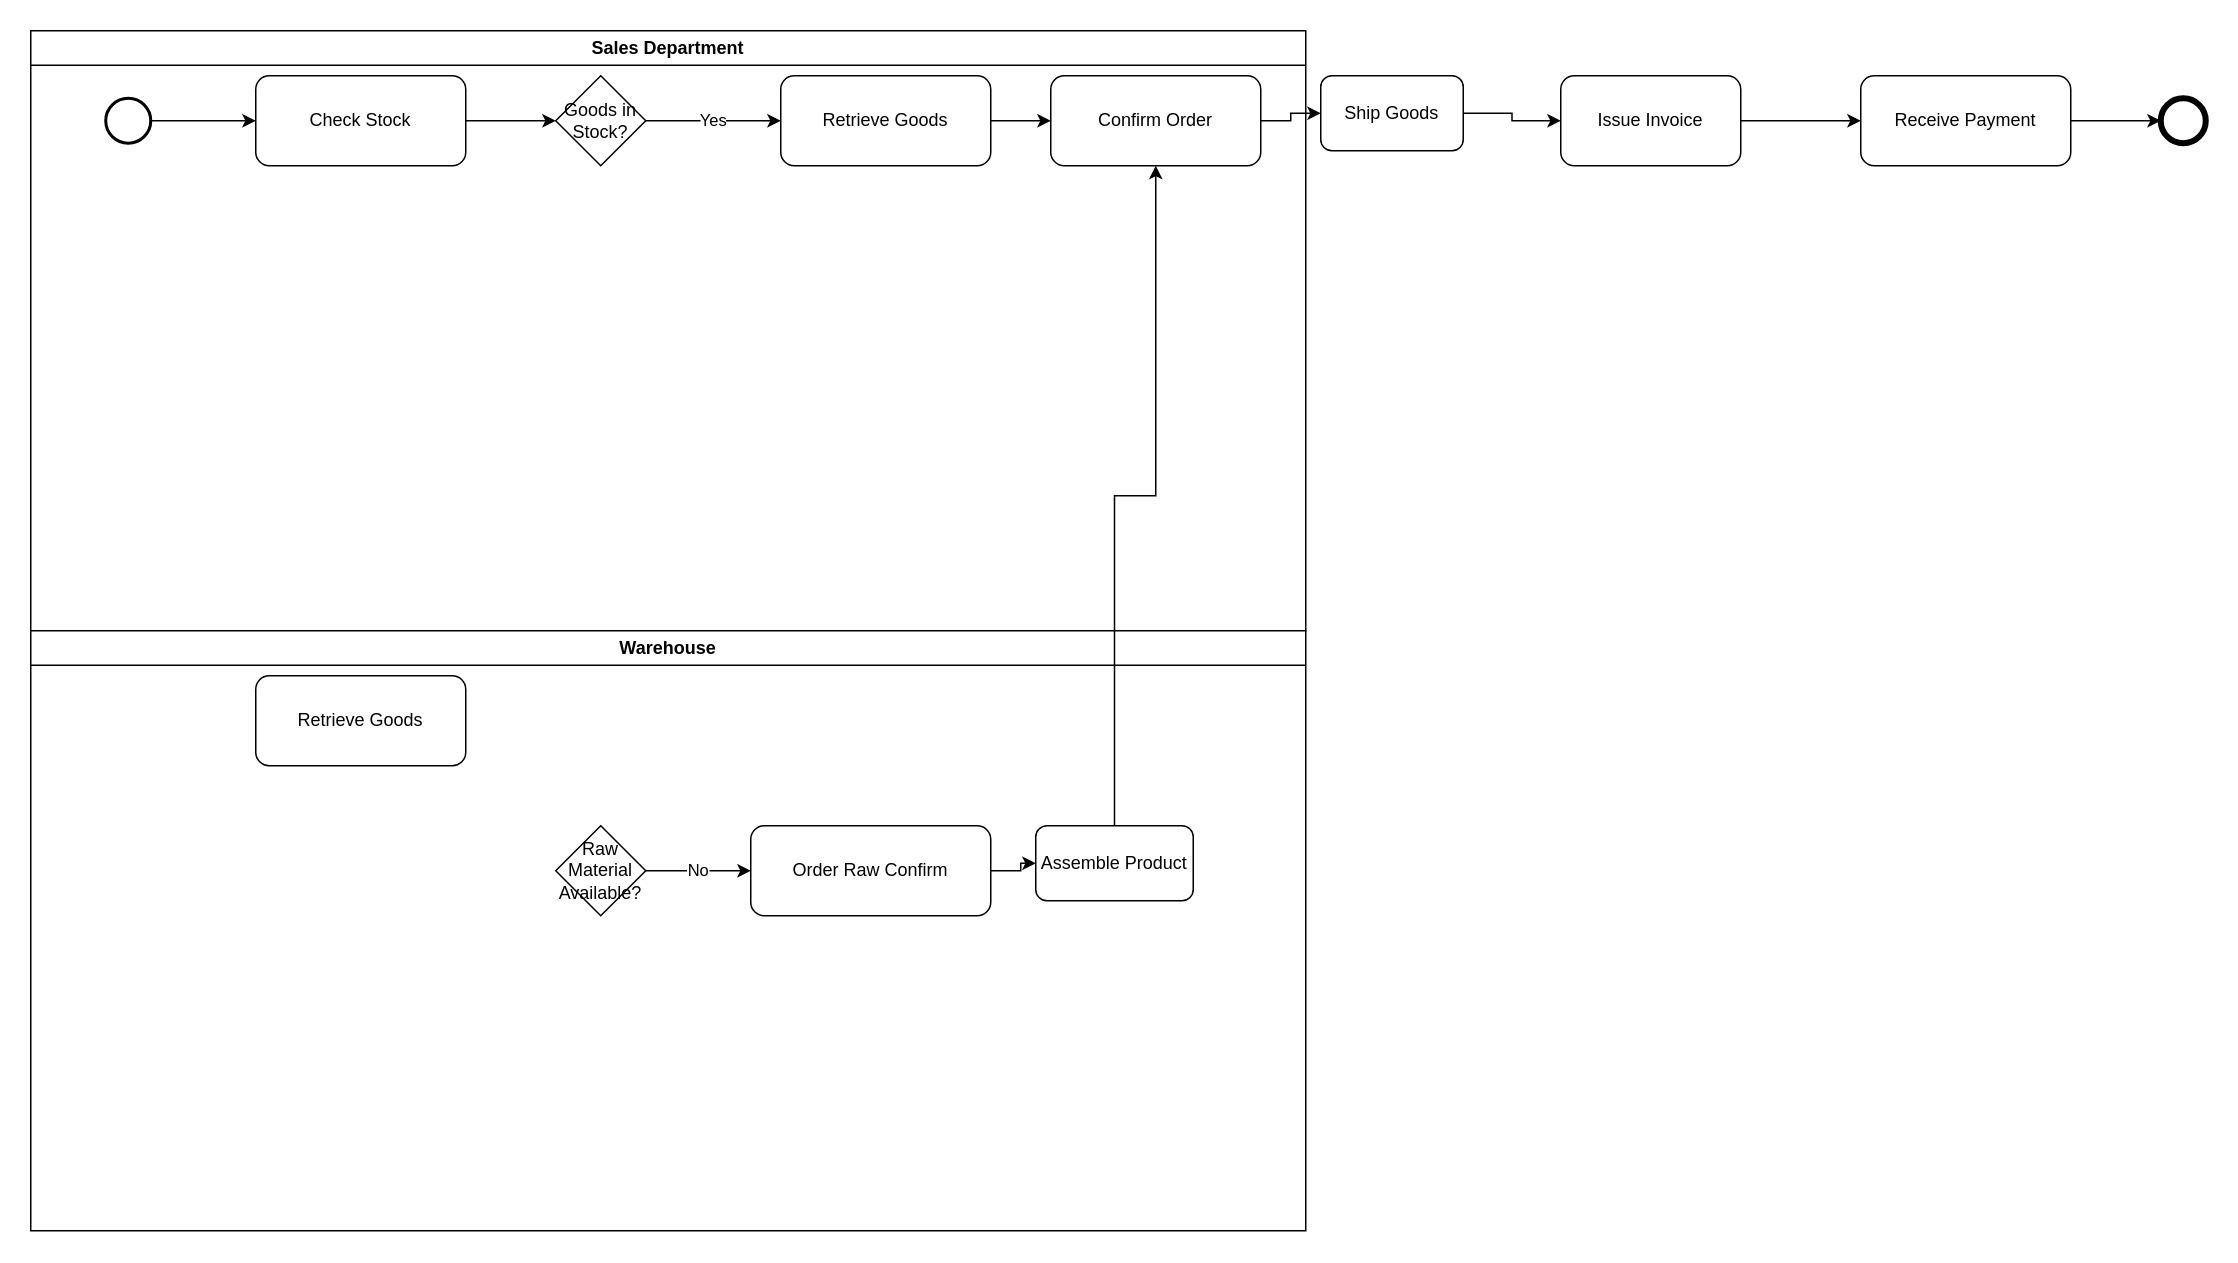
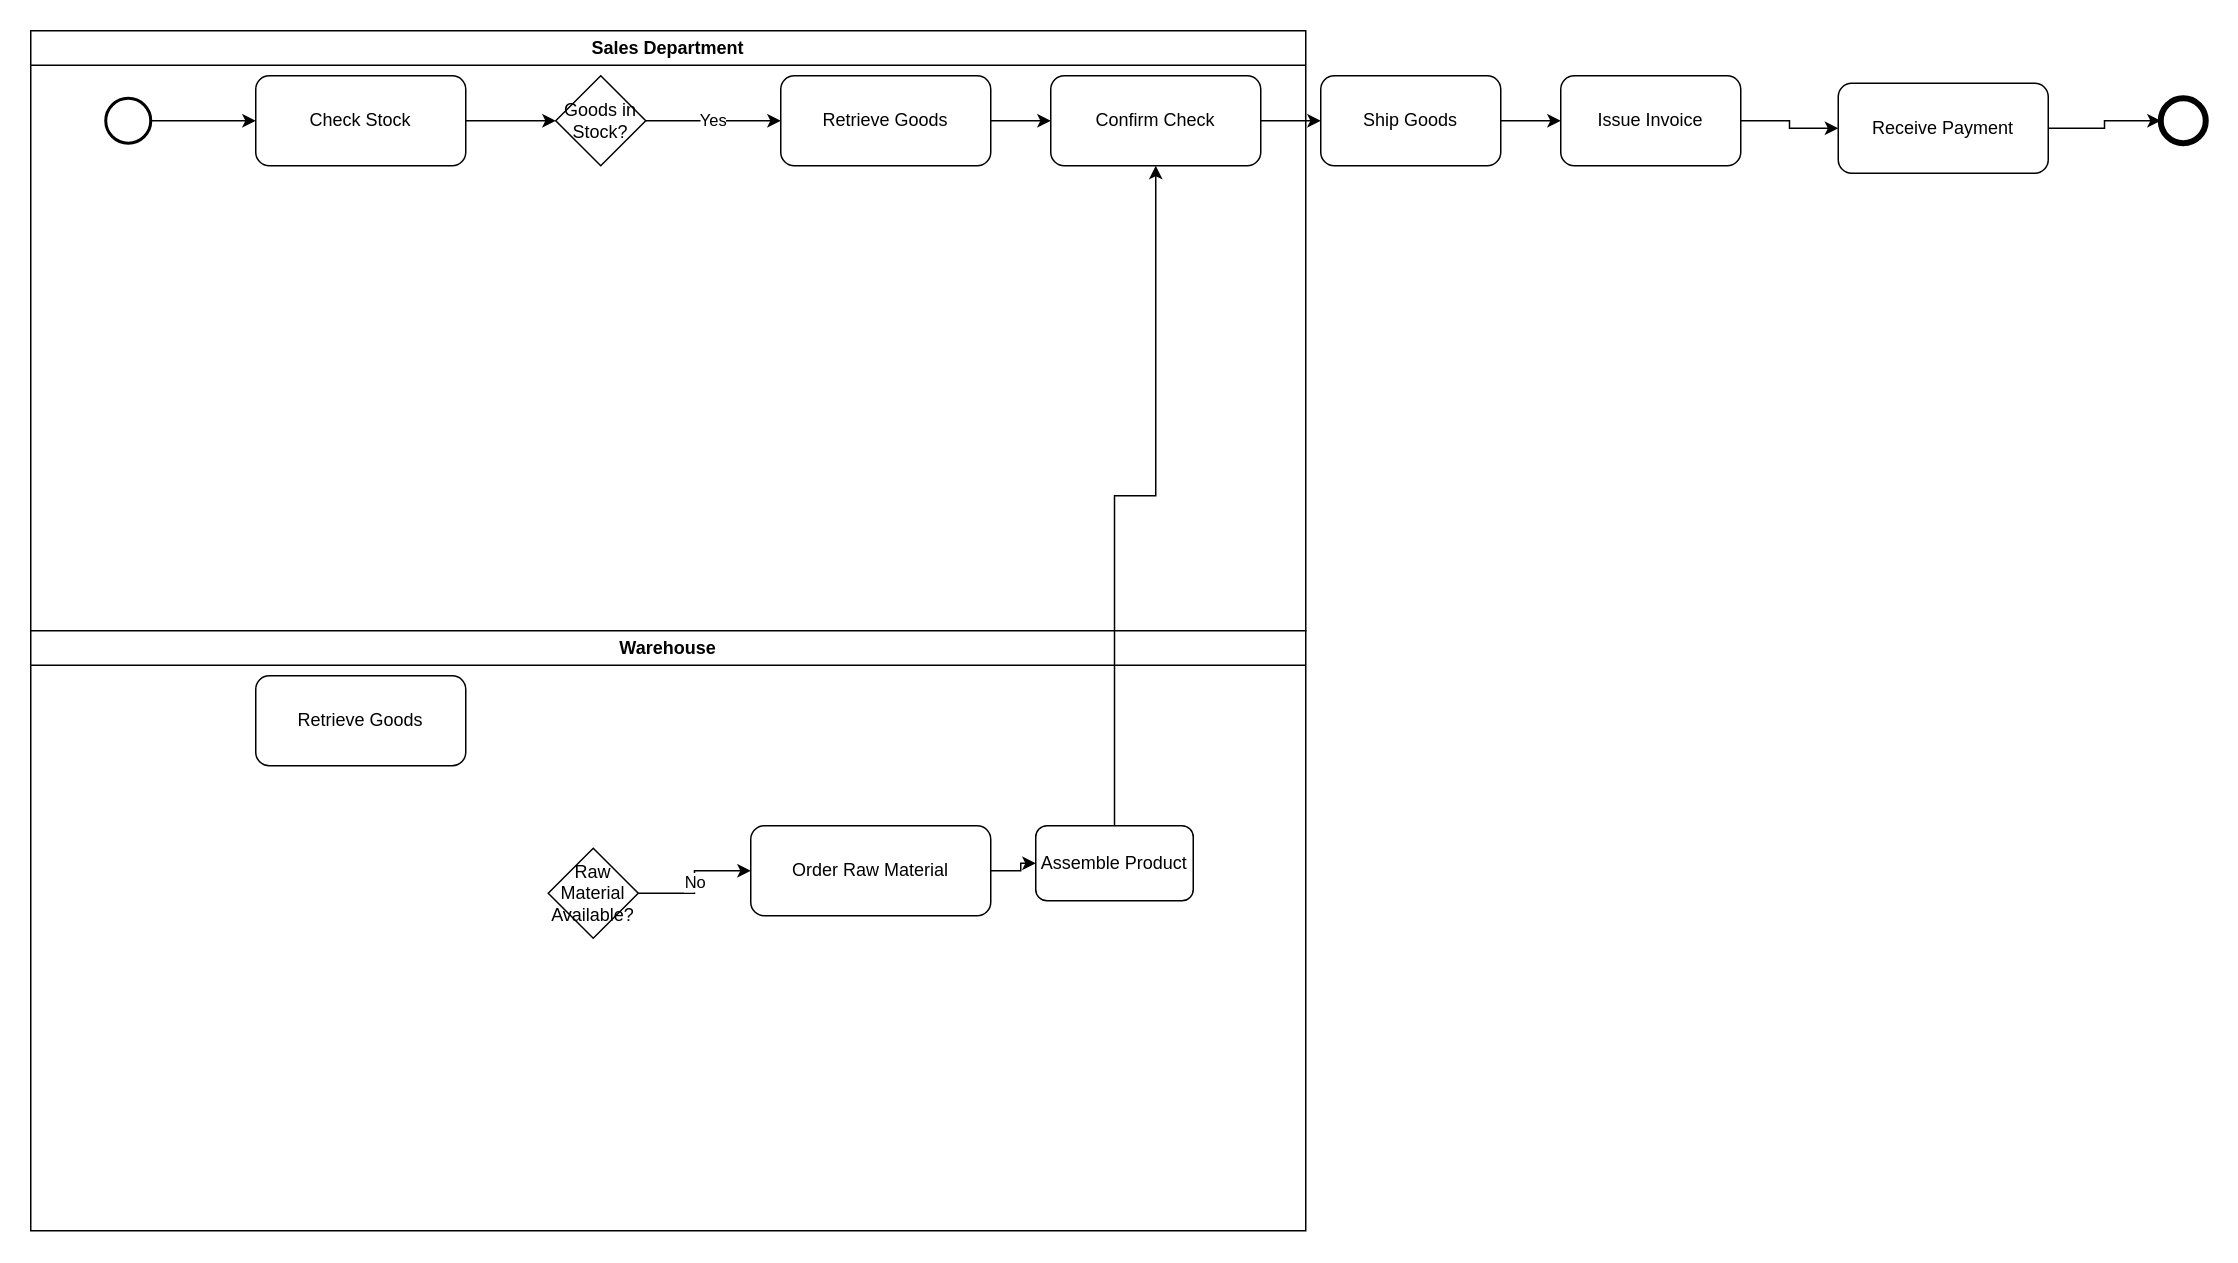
- <mxCell id="21" value="Ship Goods" style="rounded=1;whiteSpace=wrap;html=1;strokeColor=#000000;strokeWidth=1;" vertex="1" parent="1"><mxGeometry x="880" y="50" width="95" height="50" as="geometry" /></mxCell>
+ <mxCell id="21" value="Ship Goods" style="rounded=1;whiteSpace=wrap;html=1;strokeColor=#000000;strokeWidth=1;" vertex="1" parent="1"><mxGeometry x="880" y="50" width="120" height="60" as="geometry" /></mxCell>
- <mxCell id="11" value="Confirm Order" style="rounded=1;whiteSpace=wrap;html=1;strokeColor=#000000;strokeWidth=1;" vertex="1" parent="2"><mxGeometry x="680" y="30" width="140" height="60" as="geometry" /></mxCell>
+ <mxCell id="11" value="Confirm Check" style="rounded=1;whiteSpace=wrap;html=1;strokeColor=#000000;strokeWidth=1;" vertex="1" parent="2"><mxGeometry x="680" y="30" width="140" height="60" as="geometry" /></mxCell>
- <mxCell id="23" value="Receive Payment" style="rounded=1;whiteSpace=wrap;html=1;strokeColor=#000000;strokeWidth=1;" vertex="1" parent="1"><mxGeometry x="1240" y="50" width="140" height="60" as="geometry" /></mxCell>
+ <mxCell id="23" value="Receive Payment" style="rounded=1;whiteSpace=wrap;html=1;strokeColor=#000000;strokeWidth=1;" vertex="1" parent="1"><mxGeometry x="1225" y="55" width="140" height="60" as="geometry" /></mxCell>
- <mxCell id="14" value="Raw Material Available?" style="shape=rhombus;whiteSpace=wrap;html=1;strokeColor=#000000;strokeWidth=1;" vertex="1" parent="12"><mxGeometry x="350" y="130" width="60" height="60" as="geometry" /></mxCell>
+ <mxCell id="14" value="Raw Material Available?" style="shape=rhombus;whiteSpace=wrap;html=1;strokeColor=#000000;strokeWidth=1;" vertex="1" parent="12"><mxGeometry x="345" y="145" width="60" height="60" as="geometry" /></mxCell>
- <mxCell id="16" value="Order Raw Confirm" style="rounded=1;whiteSpace=wrap;html=1;strokeColor=#000000;strokeWidth=1;" vertex="1" parent="12"><mxGeometry x="480" y="130" width="160" height="60" as="geometry" /></mxCell>
+ <mxCell id="16" value="Order Raw Material" style="rounded=1;whiteSpace=wrap;html=1;strokeColor=#000000;strokeWidth=1;" vertex="1" parent="12"><mxGeometry x="480" y="130" width="160" height="60" as="geometry" /></mxCell>
